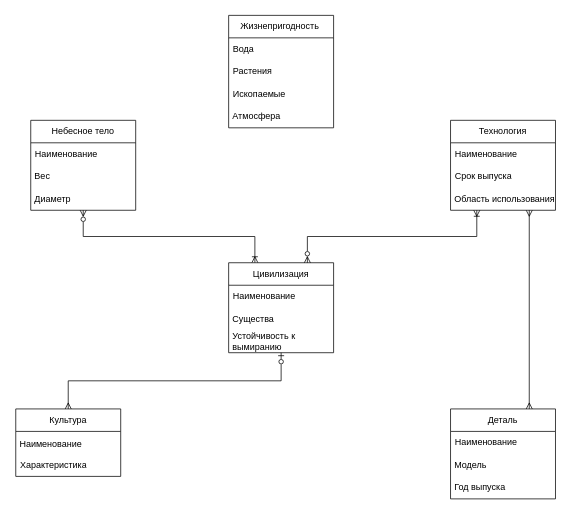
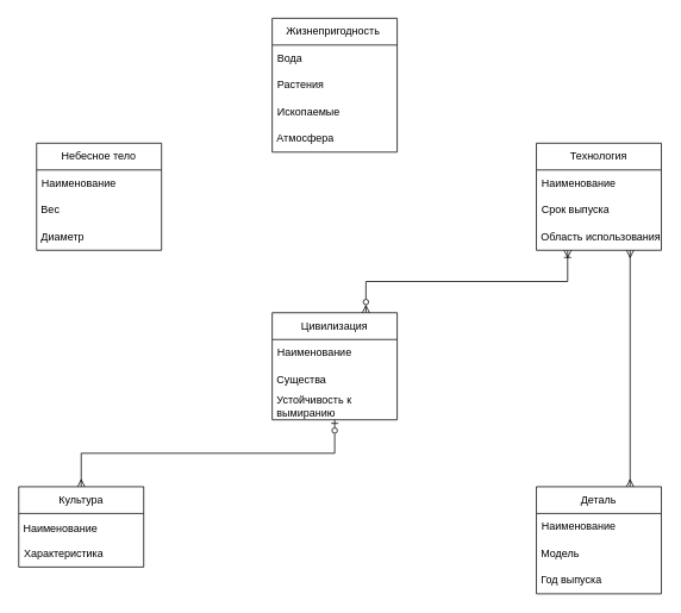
- <mxCell id="2" style="edgeStyle=orthogonalEdgeStyle;rounded=0;orthogonalLoop=1;jettySize=auto;html=1;exitX=0.25;exitY=0;exitDx=0;exitDy=0;entryX=0.5;entryY=1;entryDx=0;entryDy=0;endArrow=ERzeroToMany;endFill=0;startArrow=ERoneToMany;startFill=0;" edge="1" parent="1" source="3" target="10"><mxGeometry relative="1" as="geometry" /></mxCell>
